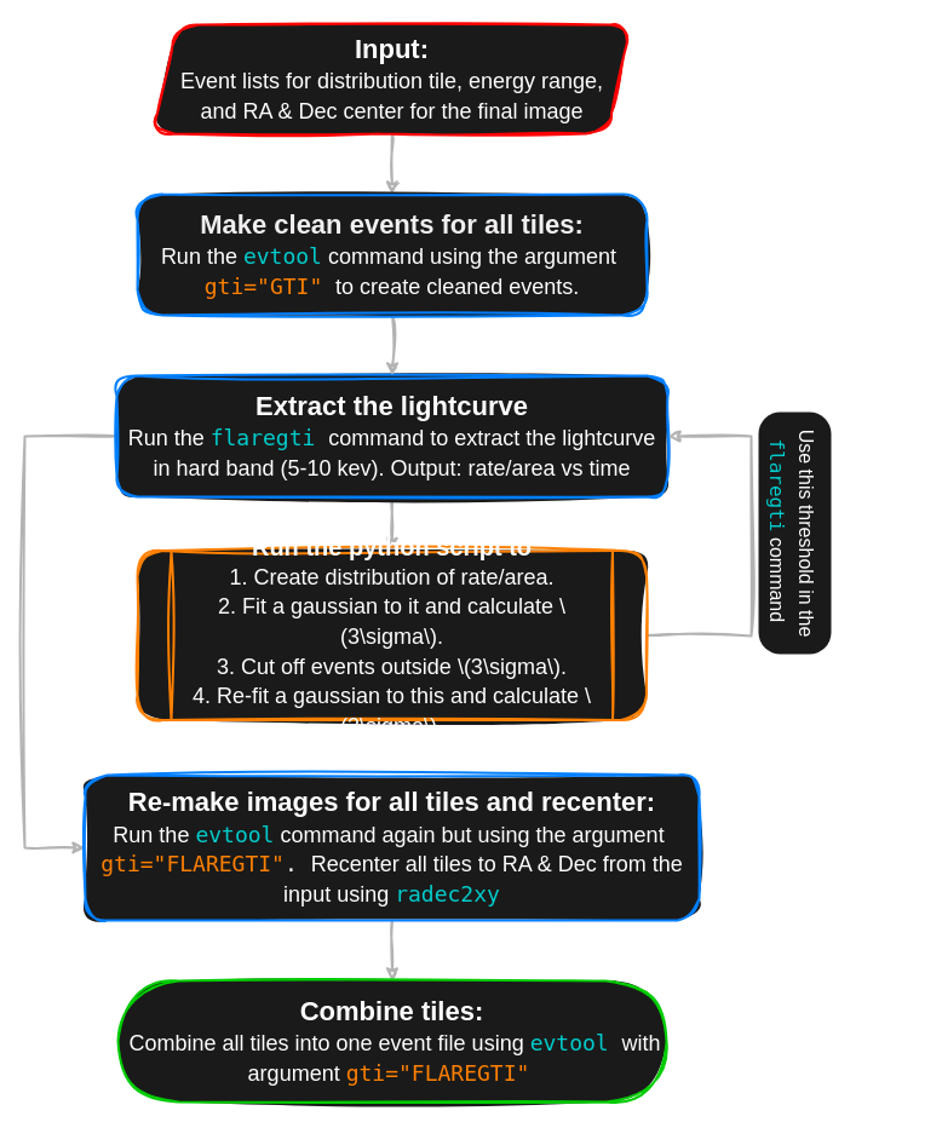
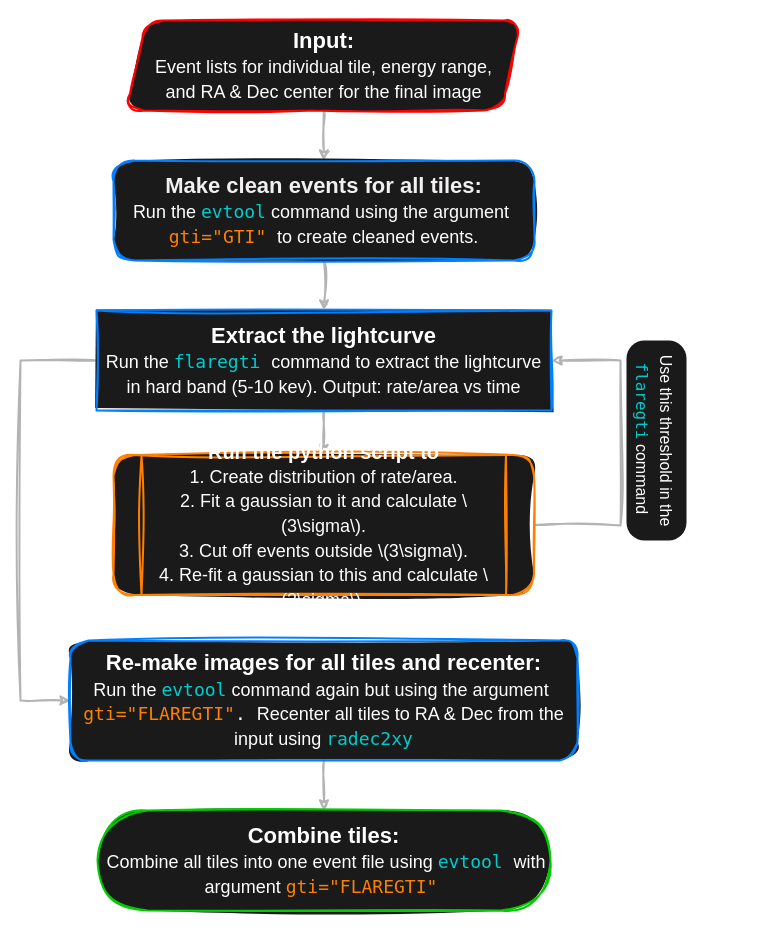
- <mxCell id="3" value="&lt;font color=&quot;#ffffff&quot;&gt;&lt;b style=&quot;&quot;&gt;&lt;font style=&quot;font-size: 22px;&quot;&gt;Input: &lt;/font&gt;&lt;/b&gt;&lt;br&gt;&lt;span style=&quot;font-size: 18px;&quot;&gt;Event lists for distribution tile, energy range, &lt;/span&gt;&lt;br&gt;&lt;span style=&quot;font-size: 18px;&quot;&gt;and RA &amp;amp; Dec center for the final image&lt;/span&gt;&lt;/font&gt;" style="shape=parallelogram;perimeter=parallelogramPerimeter;whiteSpace=wrap;html=1;fixedSize=1;fontSize=20;fillColor=#1A1A1A;strokeColor=#FF0000;strokeWidth=2;fillStyle=solid;rounded=1;sketch=1;curveFitting=1;jiggle=2;arcSize=35;" parent="1" vertex="1"><mxGeometry x="125.75" y="20" width="395" height="90" as="geometry" /></mxCell>
+ <mxCell id="3" value="&lt;font color=&quot;#ffffff&quot;&gt;&lt;b style=&quot;&quot;&gt;&lt;font style=&quot;font-size: 22px;&quot;&gt;Input: &lt;/font&gt;&lt;/b&gt;&lt;br&gt;&lt;span style=&quot;font-size: 18px;&quot;&gt;Event lists for individual tile, energy range, &lt;/span&gt;&lt;br&gt;&lt;span style=&quot;font-size: 18px;&quot;&gt;and RA &amp;amp; Dec center for the final image&lt;/span&gt;&lt;/font&gt;" style="shape=parallelogram;perimeter=parallelogramPerimeter;whiteSpace=wrap;html=1;fixedSize=1;fontSize=20;fillColor=#1A1A1A;strokeColor=#FF0000;strokeWidth=2;fillStyle=solid;rounded=1;sketch=1;curveFitting=1;jiggle=2;arcSize=35;" parent="1" vertex="1"><mxGeometry x="125.75" y="20" width="395" height="90" as="geometry" /></mxCell>
- <mxCell id="6" value="&lt;font style=&quot;font-size: 18px;&quot;&gt;&lt;font style=&quot;color: rgb(255, 255, 255); font-size: 22px;&quot;&gt;&lt;b&gt;Extract the lightcurve&lt;/b&gt;&lt;/font&gt;&lt;br&gt;&lt;font color=&quot;#ffffff&quot;&gt;Run the&amp;nbsp;&lt;/font&gt;&lt;span style=&quot;font-family: &amp;quot;Droid Sans Mono&amp;quot;, &amp;quot;monospace&amp;quot;, monospace;&quot;&gt;&lt;font color=&quot;#00cccc&quot;&gt;flaregti&lt;/font&gt;&lt;font color=&quot;#ffffff&quot;&gt;&amp;nbsp;&lt;/font&gt;&lt;/span&gt;&lt;font color=&quot;#ffffff&quot;&gt;command to extract the lightcurve &lt;/font&gt;&lt;br&gt;&lt;font color=&quot;#ffffff&quot;&gt;in hard band (5-10 kev). Output: rate/area vs time&lt;/font&gt;&lt;br&gt;&lt;/font&gt;" style="rounded=1;whiteSpace=wrap;html=1;fontSize=20;fontStyle=0;strokeColor=#007FFF;fillColor=#1A1A1A;strokeWidth=2;fillStyle=solid;sketch=1;curveFitting=1;jiggle=2;arcSize=17;" parent="1" vertex="1"><mxGeometry x="96" y="310" width="455" height="100" as="geometry" /></mxCell>
+ <mxCell id="6" value="&lt;font style=&quot;font-size: 18px;&quot;&gt;&lt;font style=&quot;color: rgb(255, 255, 255); font-size: 22px;&quot;&gt;&lt;b&gt;Extract the lightcurve&lt;/b&gt;&lt;/font&gt;&lt;br&gt;&lt;font color=&quot;#ffffff&quot;&gt;Run the&amp;nbsp;&lt;/font&gt;&lt;span style=&quot;font-family: &amp;quot;Droid Sans Mono&amp;quot;, &amp;quot;monospace&amp;quot;, monospace;&quot;&gt;&lt;font color=&quot;#00cccc&quot;&gt;flaregti&lt;/font&gt;&lt;font color=&quot;#ffffff&quot;&gt;&amp;nbsp;&lt;/font&gt;&lt;/span&gt;&lt;font color=&quot;#ffffff&quot;&gt;command to extract the lightcurve &lt;/font&gt;&lt;br&gt;&lt;font color=&quot;#ffffff&quot;&gt;in hard band (5-10 kev). Output: rate/area vs time&lt;/font&gt;&lt;br&gt;&lt;/font&gt;" style="whiteSpace=wrap;html=1;fontSize=20;fontStyle=0;strokeColor=#007FFF;fillColor=#1A1A1A;strokeWidth=2;fillStyle=solid;sketch=1;curveFitting=1;jiggle=2;arcSize=17;rounded=0;" parent="1" vertex="1"><mxGeometry x="96" y="310" width="455" height="100" as="geometry" /></mxCell>
